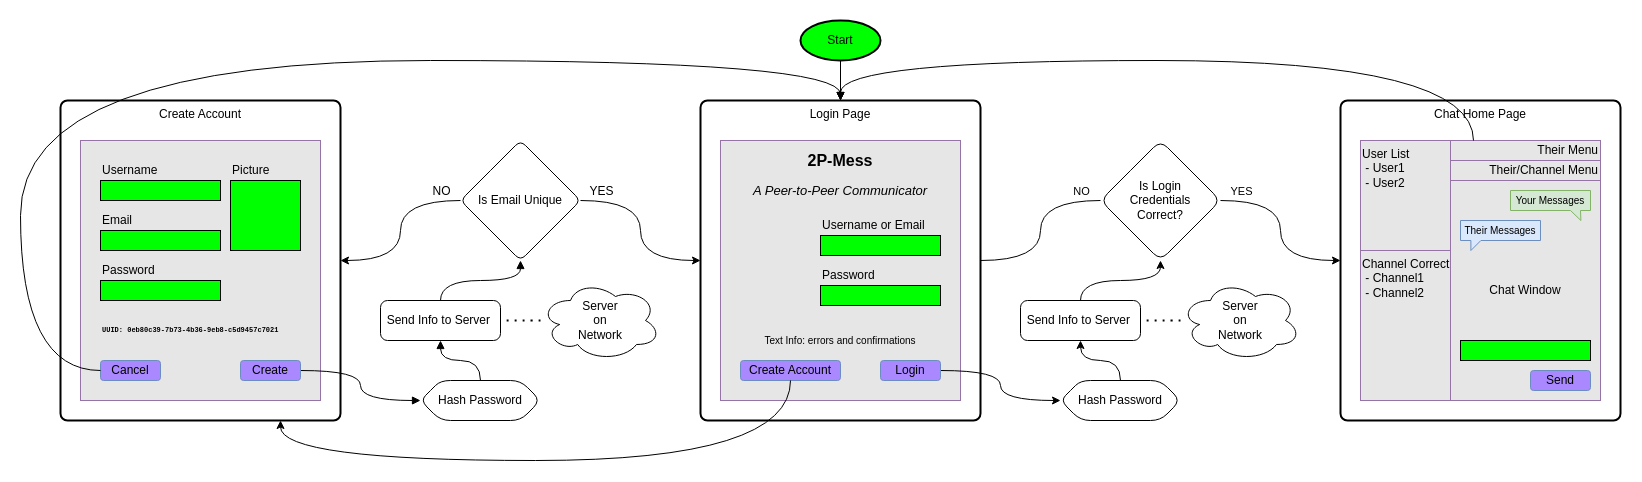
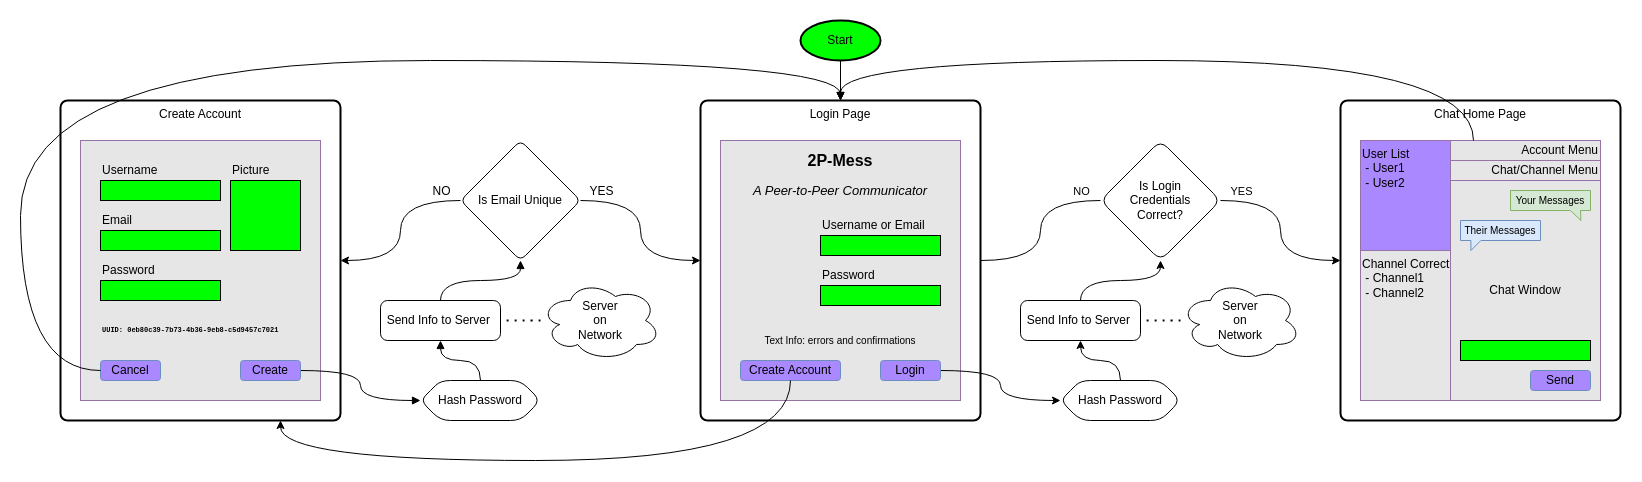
- <mxCell id="22" value="Their Menu" style="rounded=0;whiteSpace=wrap;html=1;labelBackgroundColor=none;labelBorderColor=none;fillColor=#E6E6E6;strokeColor=#9673a6;align=right;" vertex="1" parent="1"><mxGeometry x="1450" y="140" width="150" height="20" as="geometry" /></mxCell>
+ <mxCell id="22" value="Account Menu" style="rounded=0;whiteSpace=wrap;html=1;labelBackgroundColor=none;labelBorderColor=none;fillColor=#E6E6E6;strokeColor=#9673a6;align=right;" vertex="1" parent="1"><mxGeometry x="1450" y="140" width="150" height="20" as="geometry" /></mxCell>
- <mxCell id="53" value="Their/Channel Menu" style="rounded=0;whiteSpace=wrap;html=1;labelBackgroundColor=none;labelBorderColor=none;fillColor=#E6E6E6;strokeColor=#9673a6;align=right;" vertex="1" parent="1"><mxGeometry x="1450" y="160" width="150" height="20" as="geometry" /></mxCell>
+ <mxCell id="53" value="Chat/Channel Menu" style="rounded=0;whiteSpace=wrap;html=1;labelBackgroundColor=none;labelBorderColor=none;fillColor=#E6E6E6;strokeColor=#9673a6;align=right;" vertex="1" parent="1"><mxGeometry x="1450" y="160" width="150" height="20" as="geometry" /></mxCell>
- <mxCell id="21" value="User List&lt;br&gt;&amp;nbsp;- User1&lt;br&gt;&amp;nbsp;- User2&lt;br&gt;" style="rounded=0;whiteSpace=wrap;html=1;labelBackgroundColor=none;labelBorderColor=none;fillColor=#E6E6E6;strokeColor=#9673a6;verticalAlign=top;align=left;" vertex="1" parent="1"><mxGeometry x="1360" y="140" width="90" height="110" as="geometry" /></mxCell>
+ <mxCell id="21" value="User List&lt;br&gt;&amp;nbsp;- User1&lt;br&gt;&amp;nbsp;- User2&lt;br&gt;" style="rounded=0;whiteSpace=wrap;html=1;labelBackgroundColor=none;labelBorderColor=none;fillColor=#aa88ff;strokeColor=#9673a6;verticalAlign=top;align=left;" vertex="1" parent="1"><mxGeometry x="1360" y="140" width="90" height="110" as="geometry" /></mxCell>
